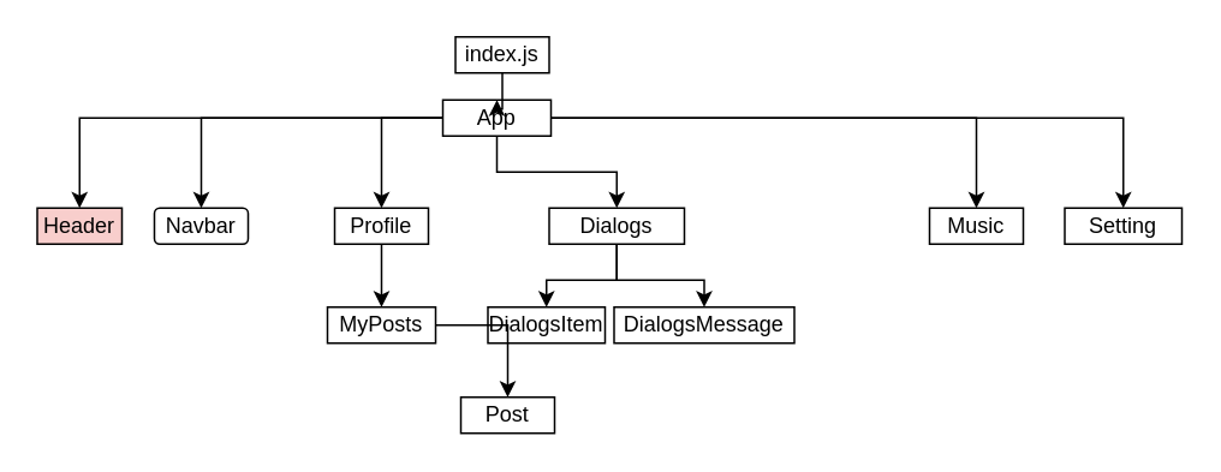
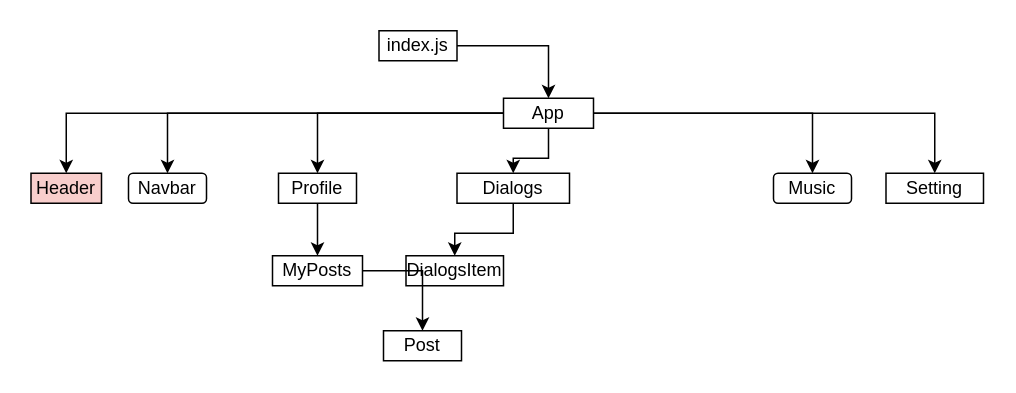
- <mxCell id="8" value="App" style="rounded=0;whiteSpace=wrap;html=1;" parent="1" vertex="1"><mxGeometry x="245" y="55" width="60" height="20" as="geometry" /></mxCell>
+ <mxCell id="8" value="App" style="rounded=0;whiteSpace=wrap;html=1;" parent="1" vertex="1"><mxGeometry x="335" y="65" width="60" height="20" as="geometry" /></mxCell>
- <mxCell id="16" value="Music" style="rounded=0;whiteSpace=wrap;html=1;strokeWidth=1;" vertex="1" parent="1"><mxGeometry x="515" y="115" width="52" height="20" as="geometry" /></mxCell>
+ <mxCell id="16" value="Music" style="whiteSpace=wrap;html=1;strokeWidth=1;rounded=1;" vertex="1" parent="1"><mxGeometry x="515" y="115" width="52" height="20" as="geometry" /></mxCell>
- <mxCell id="14" style="edgeStyle=orthogonalEdgeStyle;rounded=0;orthogonalLoop=1;jettySize=auto;html=1;entryX=0.5;entryY=0;entryDx=0;entryDy=0;" edge="1" parent="1" source="15" target="22"><mxGeometry relative="1" as="geometry" /></mxCell>
- <mxCell id="22" value="DialogsMessage" style="rounded=0;whiteSpace=wrap;html=1;strokeWidth=1;" vertex="1" parent="1"><mxGeometry x="340" y="170" width="100" height="20" as="geometry" /></mxCell>
